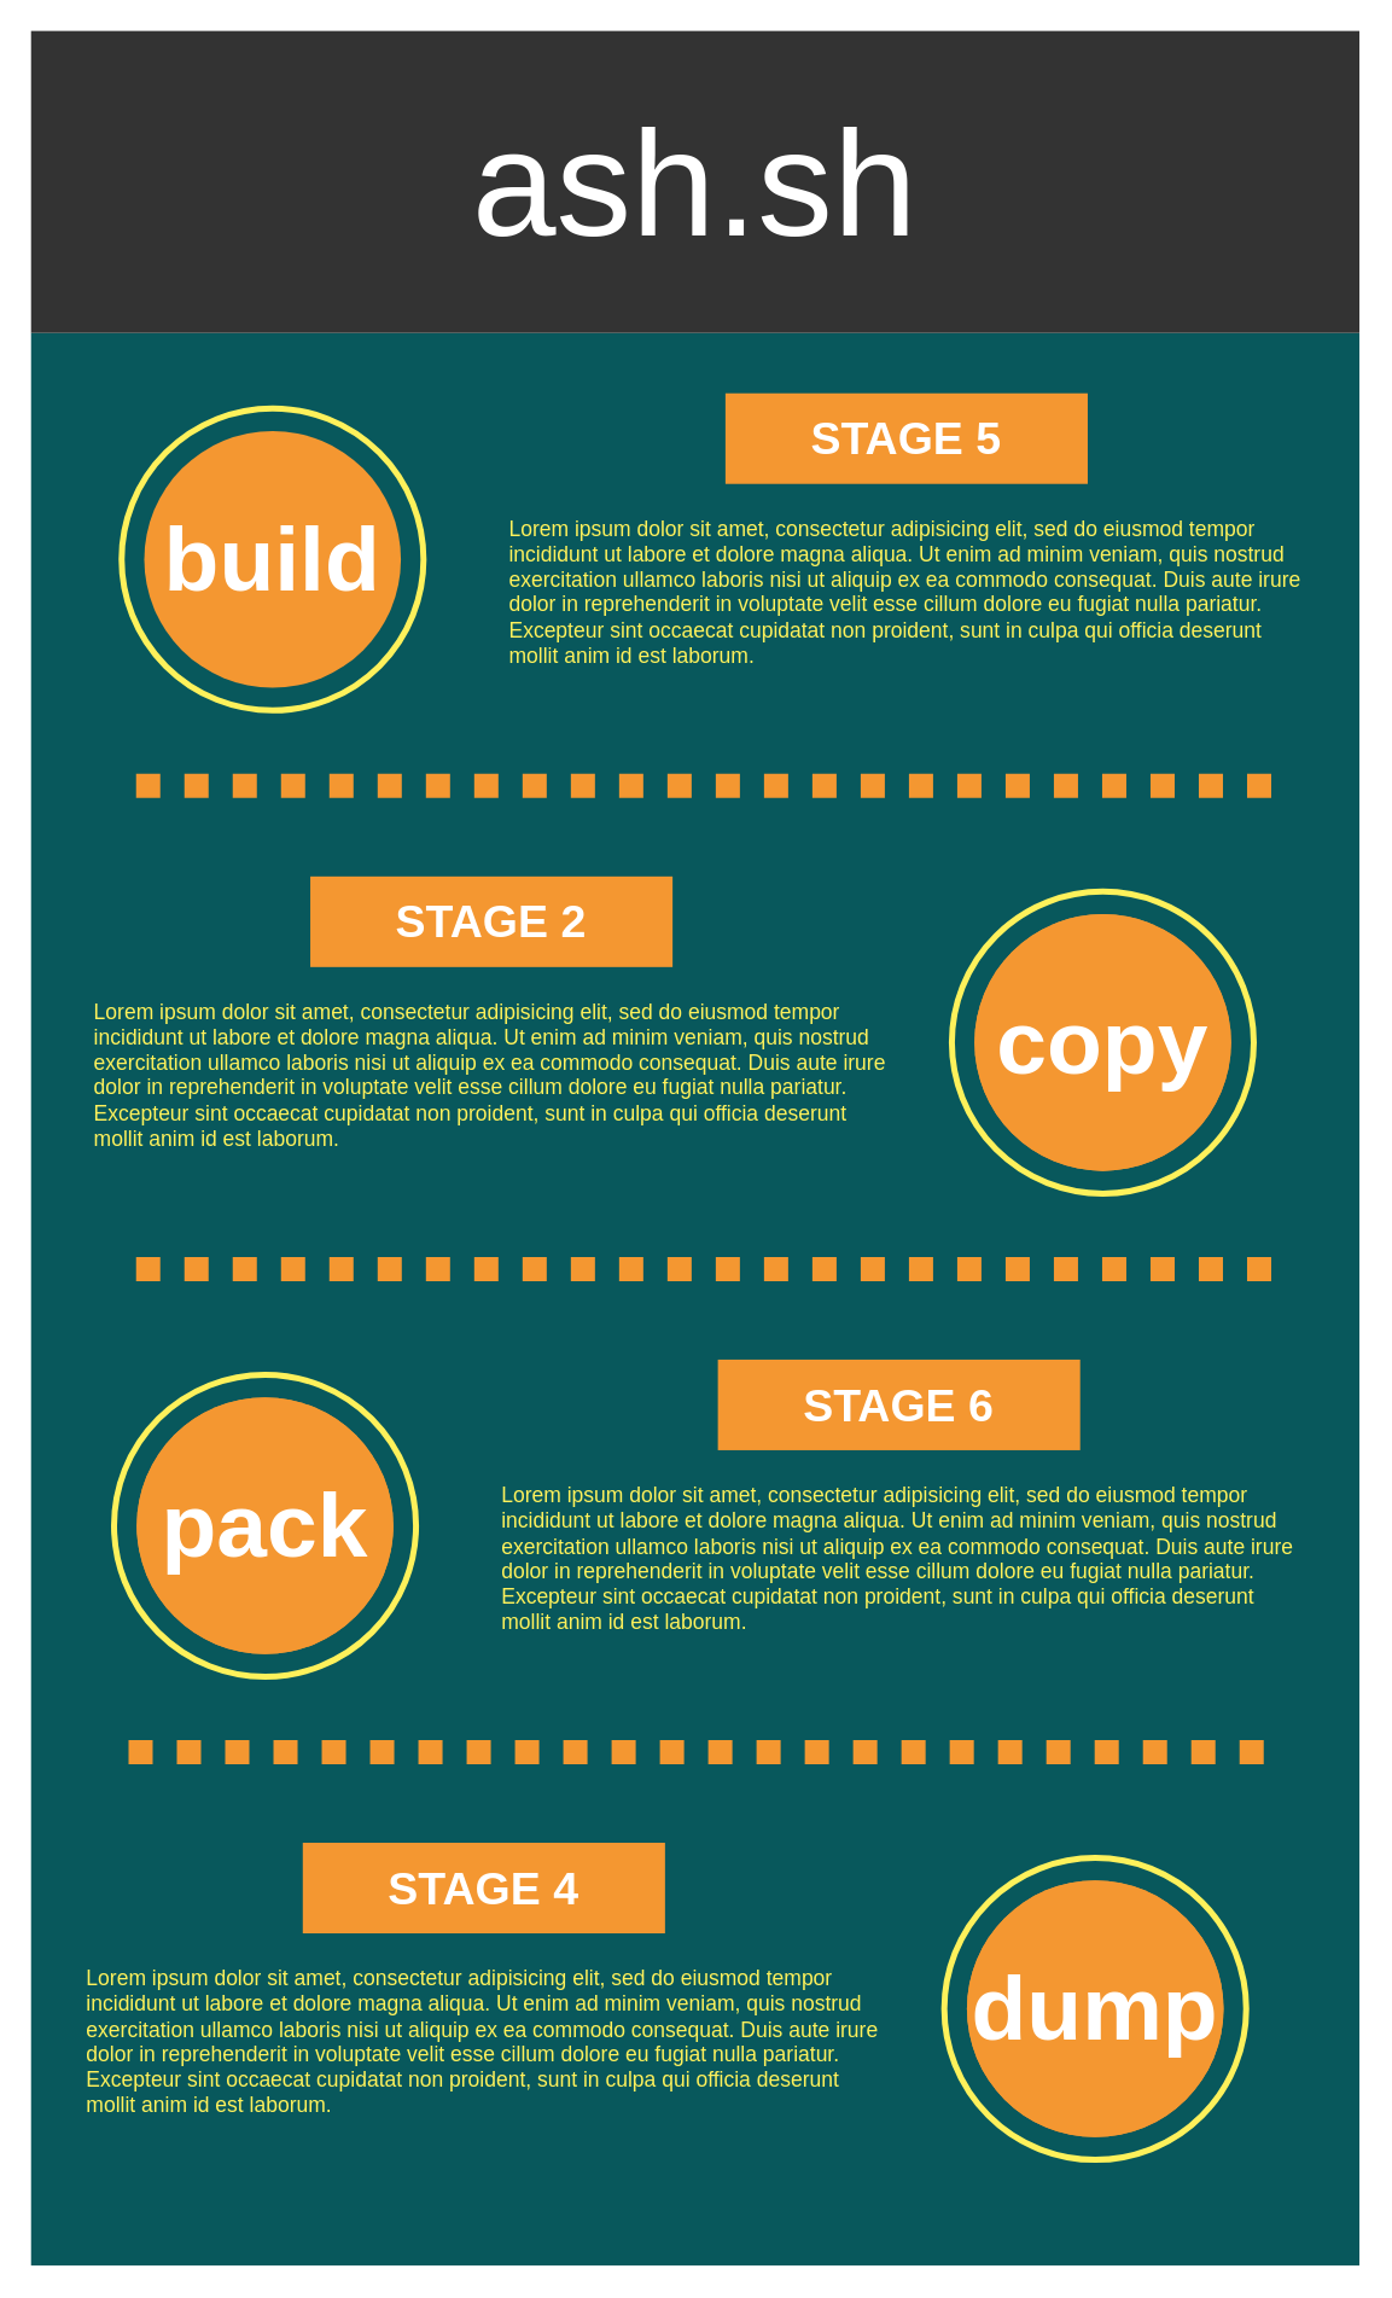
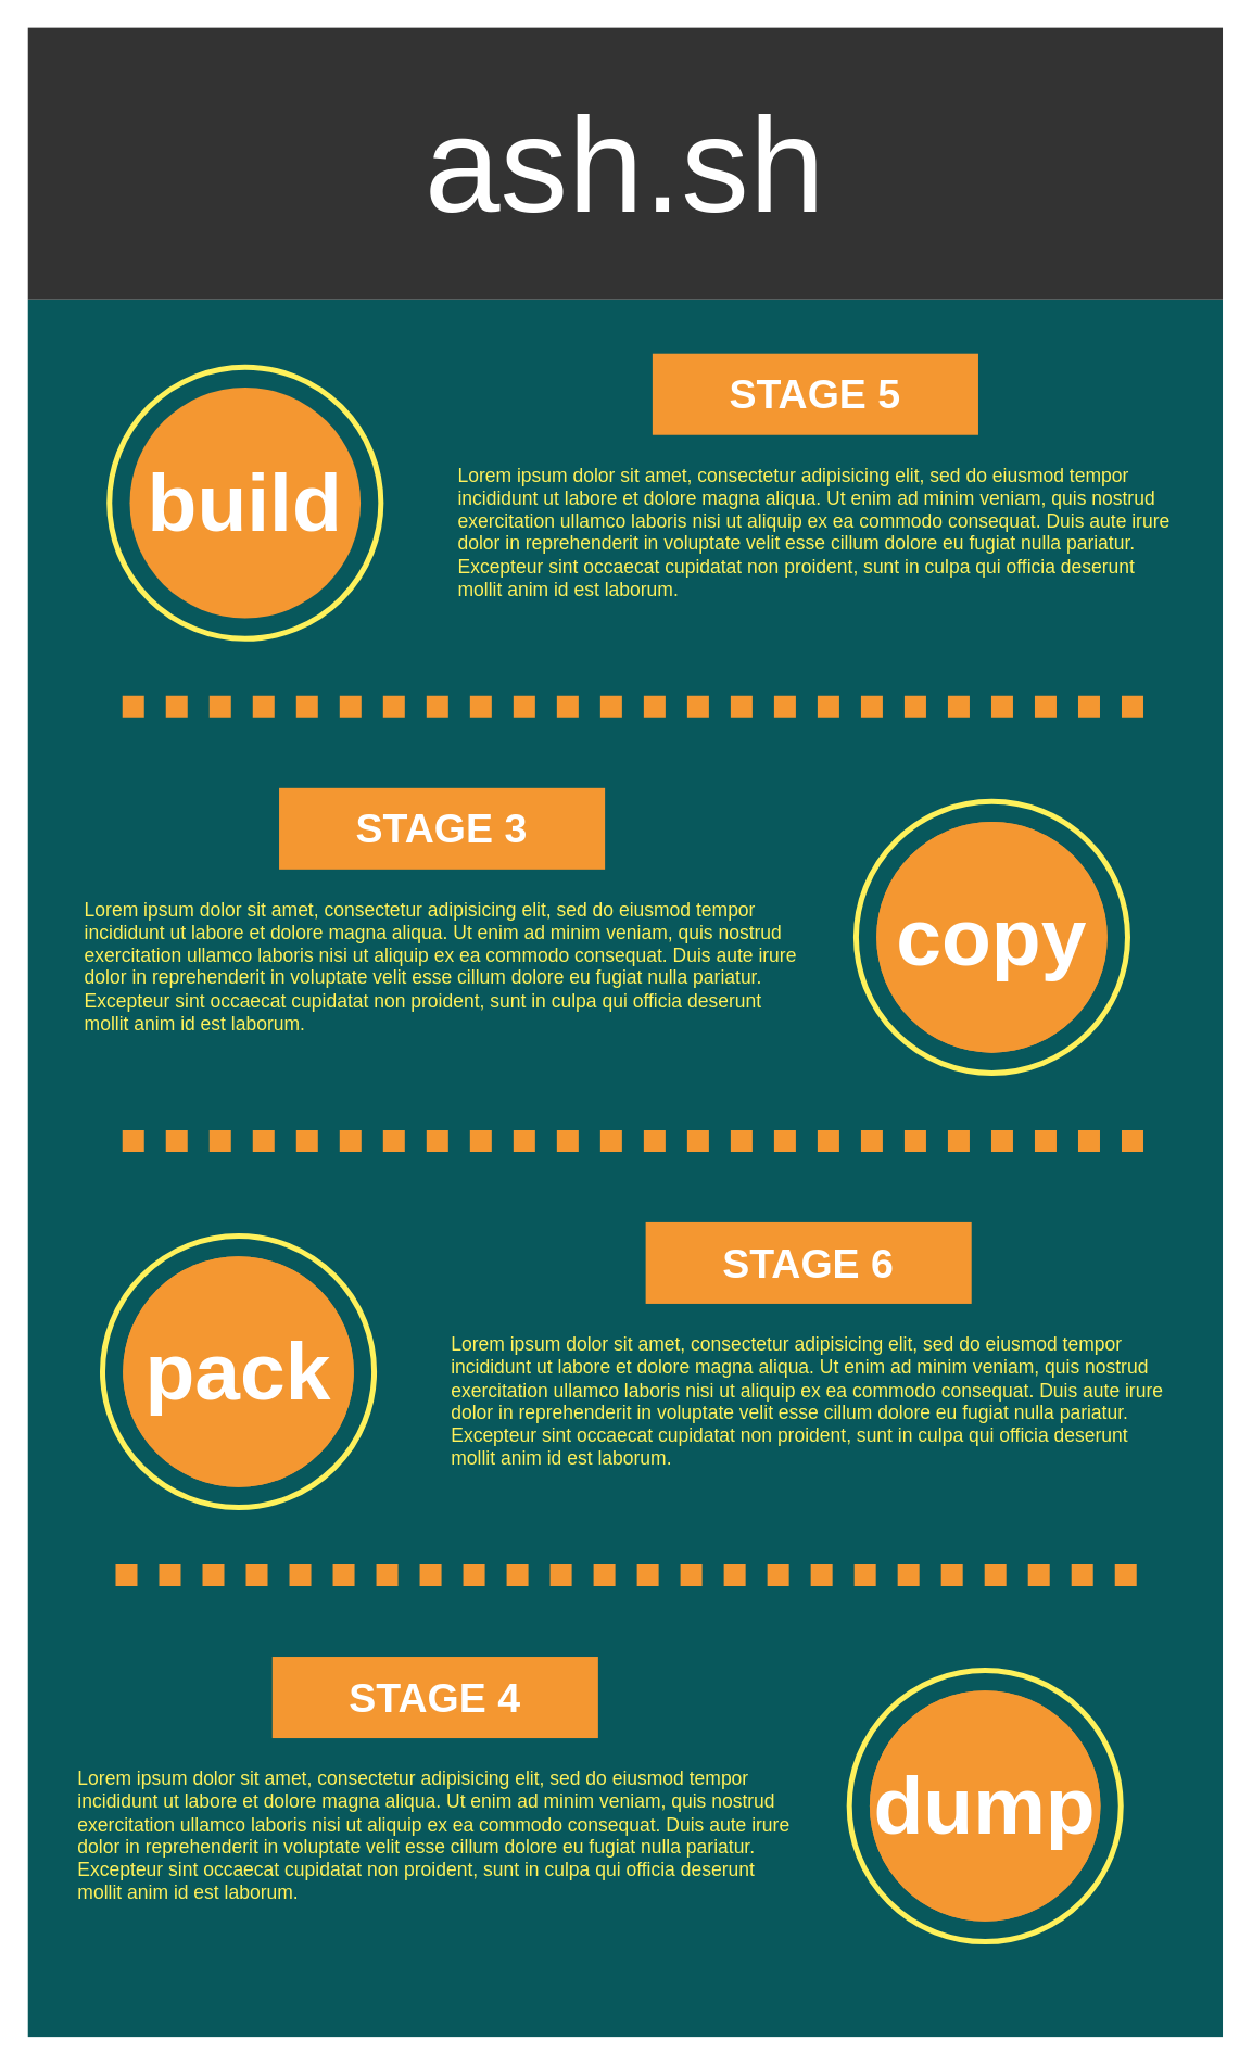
- <mxCell id="12" value="STAGE 2" style="whiteSpace=wrap;html=1;rounded=0;shadow=0;dashed=0;strokeColor=none;strokeWidth=4;fillColor=#F49731;gradientColor=none;fontFamily=Helvetica;fontSize=30;fontColor=#FFFFFF;align=center;fontStyle=1" parent="1" vertex="1"><mxGeometry x="205" y="580" width="240" height="60" as="geometry" /></mxCell>
+ <mxCell id="12" value="STAGE 3" style="whiteSpace=wrap;html=1;rounded=0;shadow=0;dashed=0;strokeColor=none;strokeWidth=4;fillColor=#F49731;gradientColor=none;fontFamily=Helvetica;fontSize=30;fontColor=#FFFFFF;align=center;fontStyle=1" parent="1" vertex="1"><mxGeometry x="205" y="580" width="240" height="60" as="geometry" /></mxCell>
